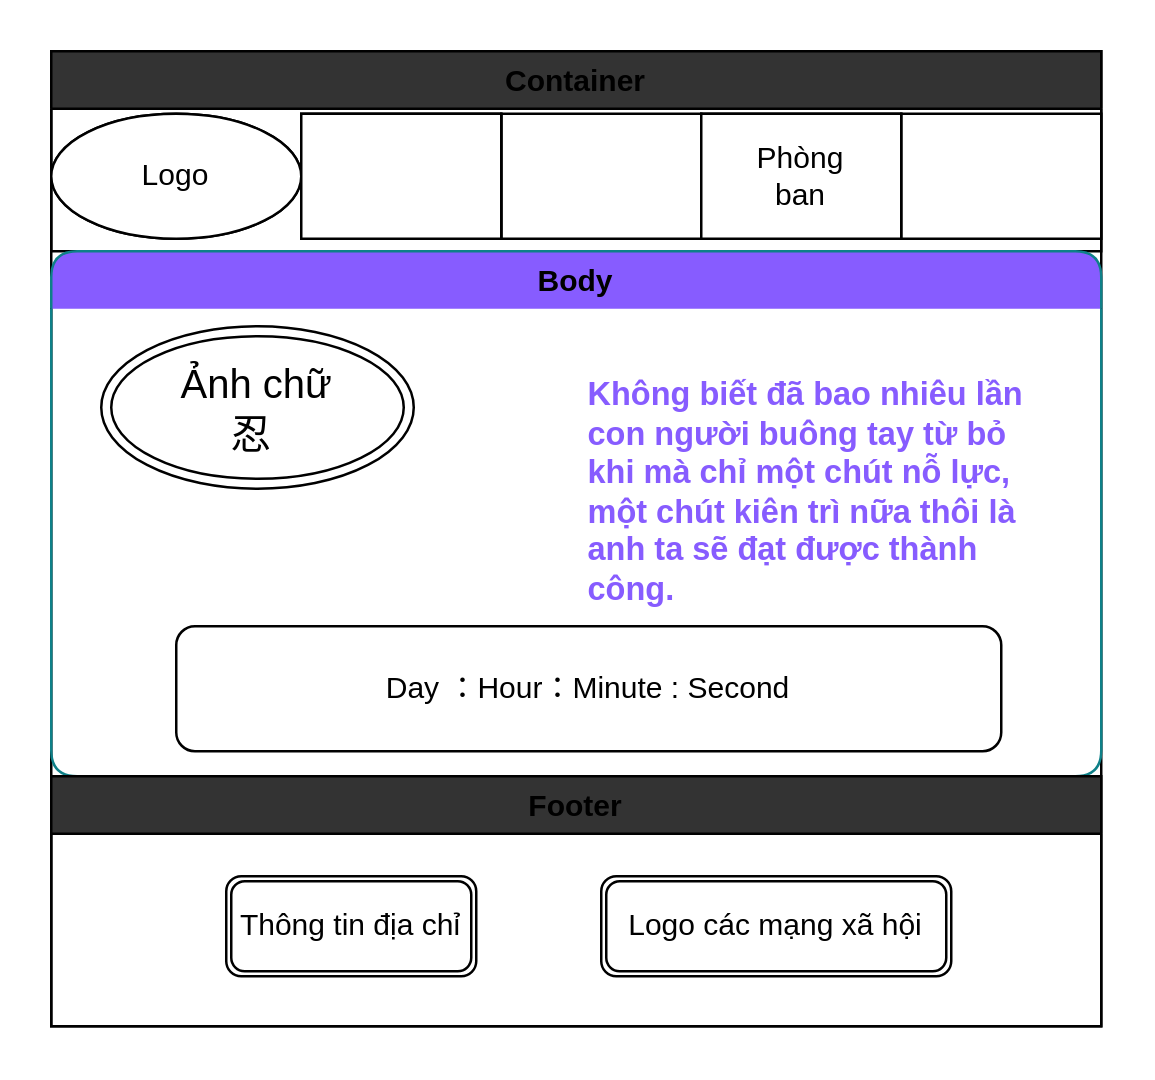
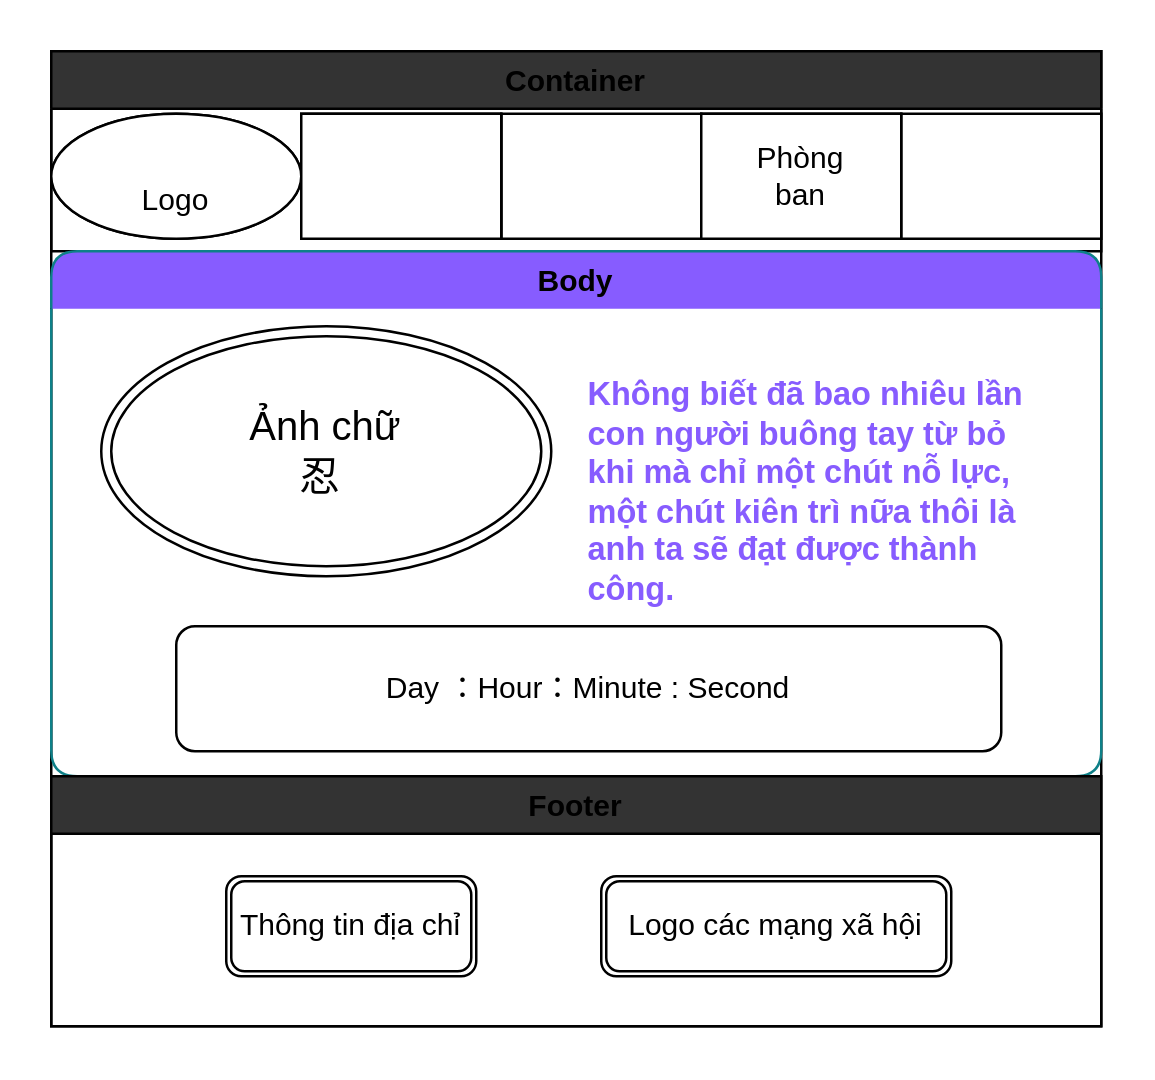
- <mxCell id="13" value="Logo" style="text;html=1;strokeColor=none;fillColor=none;align=center;verticalAlign=middle;whiteSpace=wrap;rounded=0;" vertex="1" parent="9"><mxGeometry x="30" y="40" width="40" height="20" as="geometry" /></mxCell>
+ <mxCell id="13" value="Logo" style="text;html=1;strokeColor=none;fillColor=none;align=center;verticalAlign=middle;whiteSpace=wrap;rounded=0;" vertex="1" parent="9"><mxGeometry x="30" y="50" width="40" height="20" as="geometry" /></mxCell>
- <mxCell id="16" value="&lt;font style=&quot;font-size: 16px&quot;&gt;Ảnh chữ&lt;br&gt;忍&amp;nbsp;&lt;/font&gt;" style="ellipse;shape=doubleEllipse;whiteSpace=wrap;html=1;" vertex="1" parent="15"><mxGeometry x="20" y="30" width="125" height="65" as="geometry" /></mxCell>
+ <mxCell id="16" value="&lt;font style=&quot;font-size: 16px&quot;&gt;Ảnh chữ&lt;br&gt;忍&amp;nbsp;&lt;/font&gt;" style="ellipse;shape=doubleEllipse;whiteSpace=wrap;html=1;" vertex="1" parent="15"><mxGeometry x="20" y="30" width="180" height="100" as="geometry" /></mxCell>
